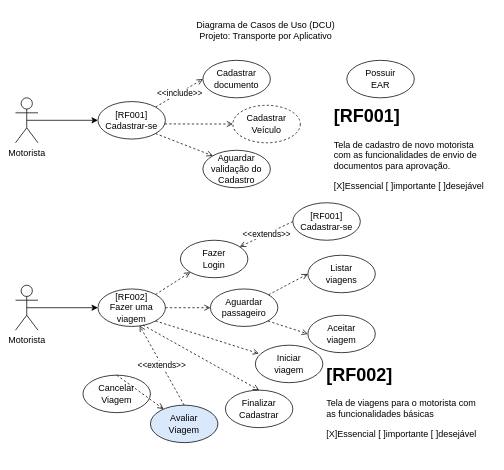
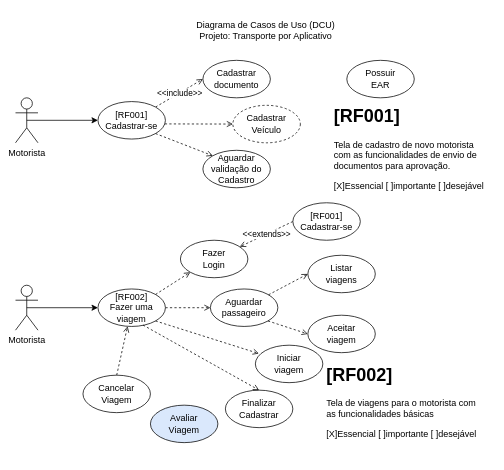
- <mxCell id="33" value="&amp;lt;&amp;lt;extends&amp;gt;&amp;gt;" style="rounded=0;orthogonalLoop=1;jettySize=auto;html=1;dashed=1;endArrow=open;endFill=0;entryX=0.617;entryY=0.974;entryDx=0;entryDy=0;entryPerimeter=0;exitX=0.5;exitY=0;exitDx=0;exitDy=0;" edge="1" parent="1" target="15" source="32"><mxGeometry relative="1" as="geometry"><mxPoint x="260" y="510" as="sourcePoint" /><mxPoint x="355" y="530" as="targetPoint" /></mxGeometry></mxCell>
- <mxCell id="27" style="rounded=0;orthogonalLoop=1;jettySize=auto;html=1;dashed=1;endArrow=open;endFill=0;exitX=0.5;exitY=0;exitDx=0;exitDy=0;" edge="1" parent="1" source="26" target="32"><mxGeometry relative="1" as="geometry"><mxPoint x="367" y="438" as="sourcePoint" /><mxPoint x="420" y="455" as="targetPoint" /></mxGeometry></mxCell>
+ <mxCell id="27" style="rounded=0;orthogonalLoop=1;jettySize=auto;html=1;dashed=1;endArrow=open;endFill=0;exitX=0.5;exitY=0;exitDx=0;exitDy=0;" edge="1" parent="1" source="26" target="15"><mxGeometry relative="1" as="geometry"><mxPoint x="367" y="438" as="sourcePoint" /><mxPoint x="420" y="455" as="targetPoint" /></mxGeometry></mxCell>
